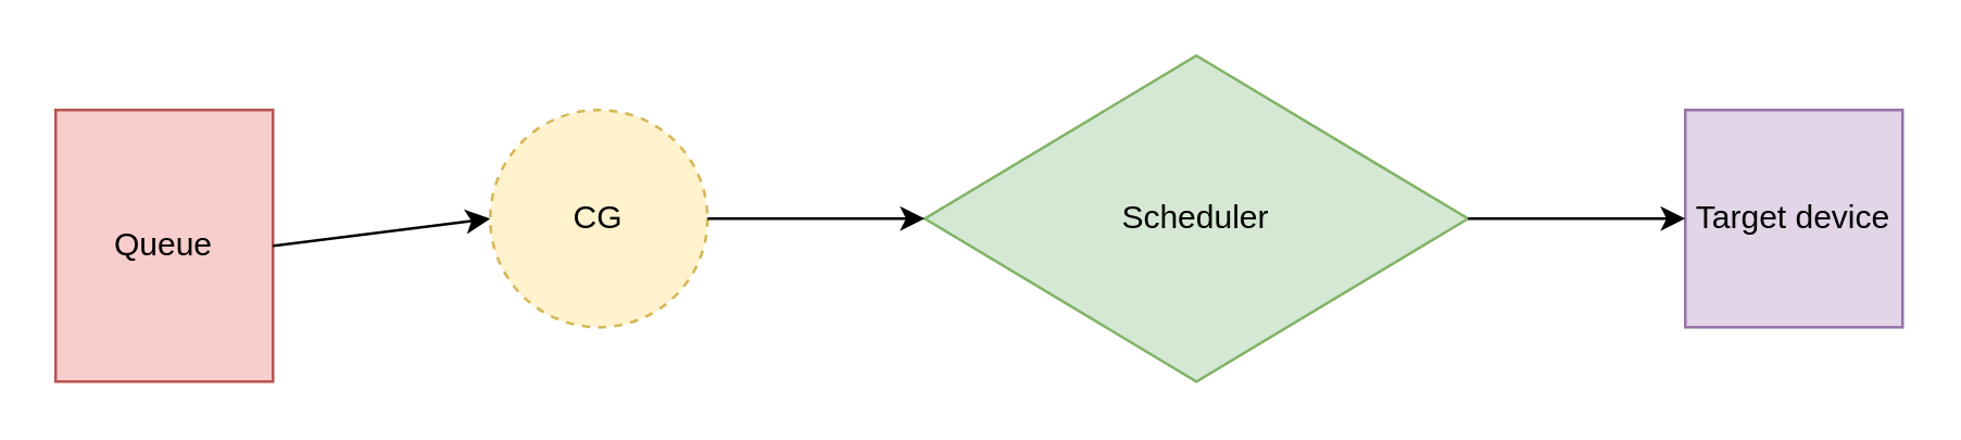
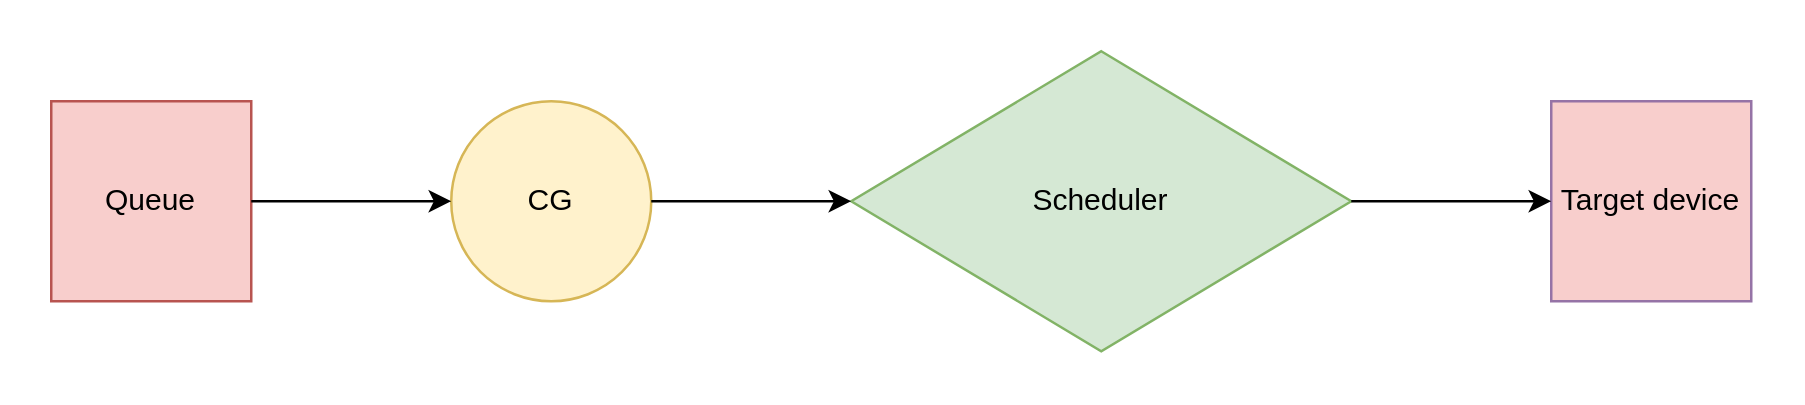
- <mxCell id="4" value="CG" style="ellipse;whiteSpace=wrap;html=1;fillColor=#fff2cc;strokeColor=#d6b656;dashed=1;" parent="1" vertex="1"><mxGeometry x="180" y="40" width="80" height="80" as="geometry" /></mxCell>
+ <mxCell id="4" value="CG" style="ellipse;whiteSpace=wrap;html=1;fillColor=#fff2cc;strokeColor=#d6b656;" parent="1" vertex="1"><mxGeometry x="180" y="40" width="80" height="80" as="geometry" /></mxCell>
- <mxCell id="3" value="Target device" style="rounded=0;whiteSpace=wrap;html=1;fillColor=#e1d5e7;strokeColor=#9673a6;" parent="1" vertex="1"><mxGeometry x="620" y="40" width="80" height="80" as="geometry" /></mxCell>
+ <mxCell id="3" value="Target device" style="rounded=0;whiteSpace=wrap;html=1;fillColor=#f8cecc;strokeColor=#9673a6;" parent="1" vertex="1"><mxGeometry x="620" y="40" width="80" height="80" as="geometry" /></mxCell>
- <mxCell id="5" value="Queue" style="rounded=0;whiteSpace=wrap;html=1;fillColor=#f8cecc;strokeColor=#b85450;" parent="1" vertex="1"><mxGeometry x="20" y="40" width="80" height="100" as="geometry" /></mxCell>
+ <mxCell id="5" value="Queue" style="rounded=0;whiteSpace=wrap;html=1;fillColor=#f8cecc;strokeColor=#b85450;" parent="1" vertex="1"><mxGeometry x="20" y="40" width="80" height="80" as="geometry" /></mxCell>
